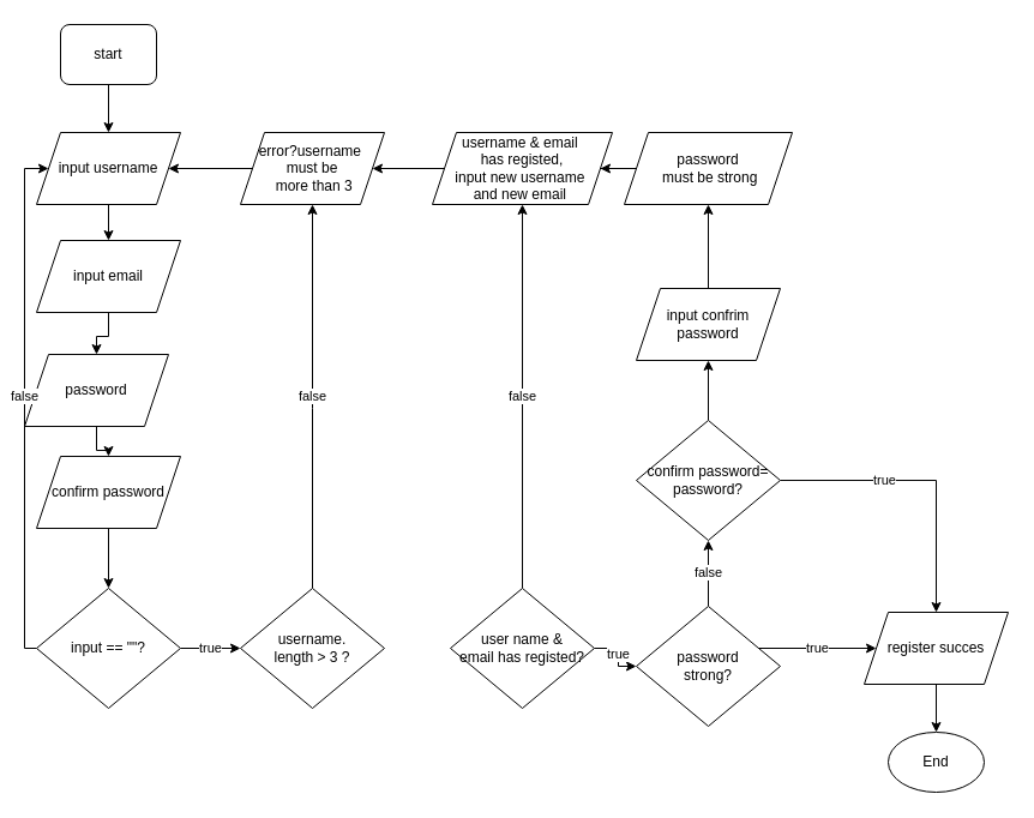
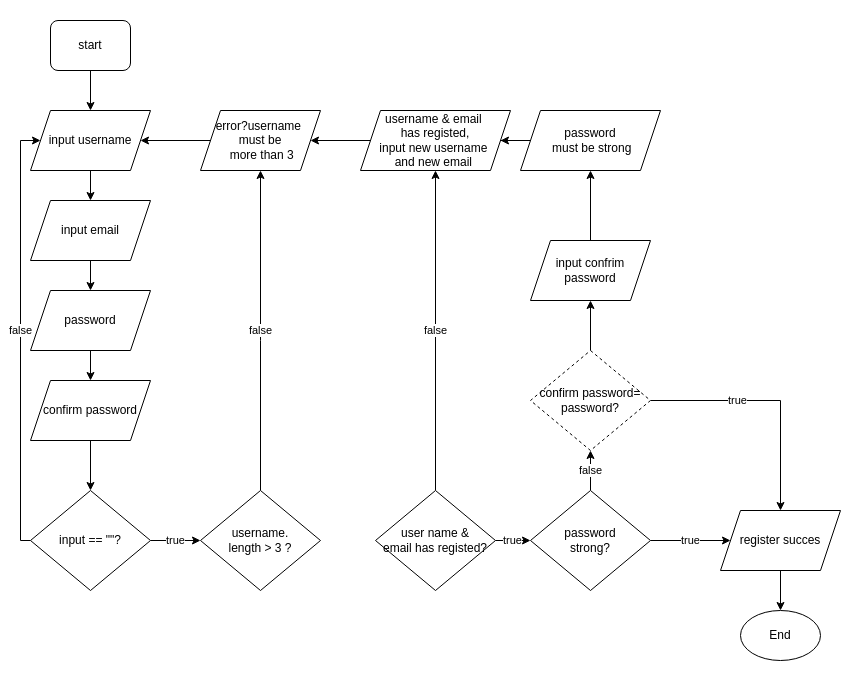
- <mxCell id="17" value="password" style="shape=parallelogram;perimeter=parallelogramPerimeter;whiteSpace=wrap;html=1;fixedSize=1;" parent="1" vertex="1"><mxGeometry x="20" y="295" width="120" height="60" as="geometry" /></mxCell>
+ <mxCell id="17" value="password" style="shape=parallelogram;perimeter=parallelogramPerimeter;whiteSpace=wrap;html=1;fixedSize=1;" parent="1" vertex="1"><mxGeometry x="30" y="290" width="120" height="60" as="geometry" /></mxCell>
- <mxCell id="8" value="confirm password=&lt;br&gt;password?" style="rhombus;whiteSpace=wrap;html=1;" parent="1" vertex="1"><mxGeometry x="530" y="350" width="120" height="100" as="geometry" /></mxCell>
+ <mxCell id="8" value="confirm password=&lt;br&gt;password?" style="rhombus;whiteSpace=wrap;html=1;dashed=1;" parent="1" vertex="1"><mxGeometry x="530" y="350" width="120" height="100" as="geometry" /></mxCell>
- <mxCell id="11" value="password &lt;br&gt;strong?" style="rhombus;whiteSpace=wrap;html=1;" parent="1" vertex="1"><mxGeometry x="530" y="505" width="120" height="100" as="geometry" /></mxCell>
+ <mxCell id="11" value="password &lt;br&gt;strong?" style="rhombus;whiteSpace=wrap;html=1;" parent="1" vertex="1"><mxGeometry x="530" y="490" width="120" height="100" as="geometry" /></mxCell>
